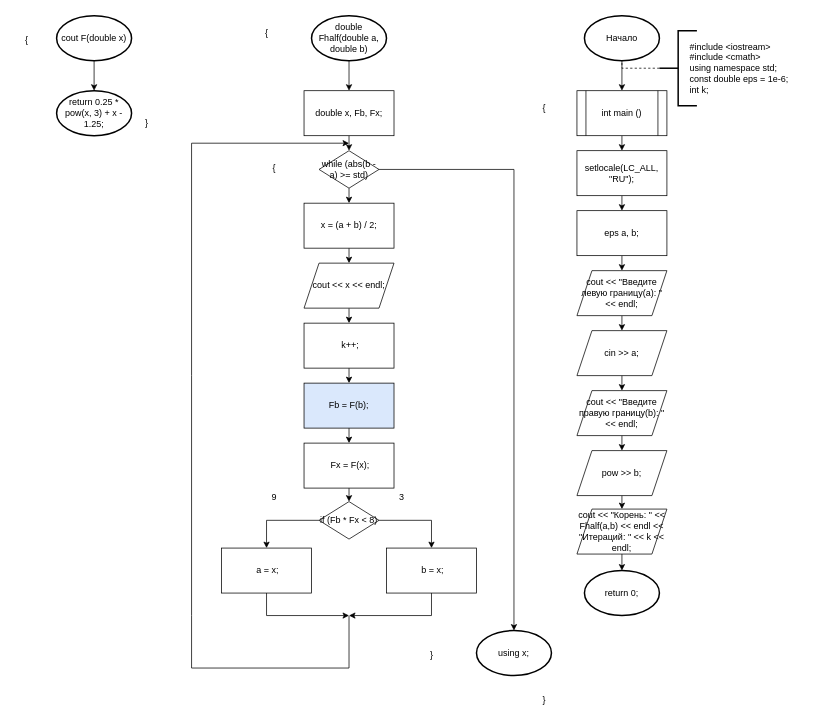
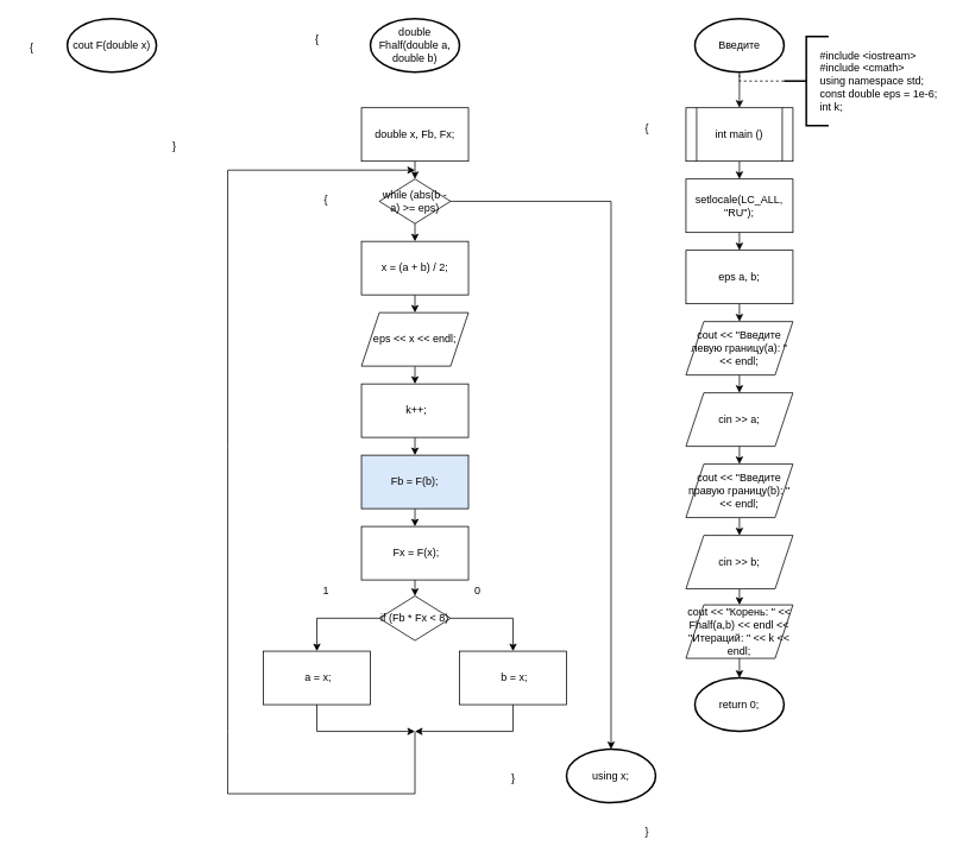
- <mxCell id="3" value="Начало" style="strokeWidth=2;html=1;shape=mxgraph.flowchart.start_1;whiteSpace=wrap;" parent="1" vertex="1"><mxGeometry x="779" y="20" width="100" height="60" as="geometry" /></mxCell>
+ <mxCell id="3" value="Введите" style="strokeWidth=2;html=1;shape=mxgraph.flowchart.start_1;whiteSpace=wrap;" parent="1" vertex="1"><mxGeometry x="779" y="20" width="100" height="60" as="geometry" /></mxCell>
- <mxCell id="52" style="edgeStyle=orthogonalEdgeStyle;rounded=0;orthogonalLoop=1;jettySize=auto;html=1;exitX=0.5;exitY=1;exitDx=0;exitDy=0;exitPerimeter=0;entryX=0.5;entryY=0;entryDx=0;entryDy=0;entryPerimeter=0;" edge="1" parent="1" source="50" target="51"><mxGeometry relative="1" as="geometry" /></mxCell>
- <mxCell id="22" style="edgeStyle=orthogonalEdgeStyle;rounded=0;orthogonalLoop=1;jettySize=auto;html=1;exitX=0.5;exitY=1;exitDx=0;exitDy=0;exitPerimeter=0;entryX=0.5;entryY=0;entryDx=0;entryDy=0;" edge="1" parent="1" source="23" target="25"><mxGeometry relative="1" as="geometry" /></mxCell>
- <mxCell id="51" value="return 0.25 * pow(x, 3) + x - 1.25;" style="strokeWidth=2;html=1;shape=mxgraph.flowchart.start_1;whiteSpace=wrap;" vertex="1" parent="1"><mxGeometry x="75" y="120" width="100" height="60" as="geometry" /></mxCell>
- <mxCell id="27" value="while (abs(b - a) &amp;gt;= std)" style="rhombus;whiteSpace=wrap;html=1;" vertex="1" parent="1"><mxGeometry x="425" y="200" width="80" height="50" as="geometry" /></mxCell>
+ <mxCell id="27" value="while (abs(b - a) &amp;gt;= eps)" style="rhombus;whiteSpace=wrap;html=1;" vertex="1" parent="1"><mxGeometry x="425" y="200" width="80" height="50" as="geometry" /></mxCell>
- <mxCell id="31" value="cout &amp;lt;&amp;lt; x &amp;lt;&amp;lt; endl;" style="shape=parallelogram;perimeter=parallelogramPerimeter;whiteSpace=wrap;html=1;fixedSize=1;" vertex="1" parent="1"><mxGeometry x="405" y="350" width="120" height="60" as="geometry" /></mxCell>
+ <mxCell id="31" value="eps &amp;lt;&amp;lt; x &amp;lt;&amp;lt; endl;" style="shape=parallelogram;perimeter=parallelogramPerimeter;whiteSpace=wrap;html=1;fixedSize=1;" vertex="1" parent="1"><mxGeometry x="405" y="350" width="120" height="60" as="geometry" /></mxCell>
- <mxCell id="20" value="pow &amp;gt;&amp;gt; b;" style="shape=parallelogram;perimeter=parallelogramPerimeter;whiteSpace=wrap;html=1;fixedSize=1;" parent="1" vertex="1"><mxGeometry x="769" y="600" width="120" height="60" as="geometry" /></mxCell>
+ <mxCell id="20" value="cin &amp;gt;&amp;gt; b;" style="shape=parallelogram;perimeter=parallelogramPerimeter;whiteSpace=wrap;html=1;fixedSize=1;" parent="1" vertex="1"><mxGeometry x="769" y="600" width="120" height="60" as="geometry" /></mxCell>
- <mxCell id="47" value="9" style="text;html=1;align=center;verticalAlign=middle;resizable=0;points=[];autosize=1;strokeColor=none;fillColor=none;" vertex="1" parent="1"><mxGeometry x="350" y="648" width="30" height="30" as="geometry" /></mxCell>
+ <mxCell id="47" value="1" style="text;html=1;align=center;verticalAlign=middle;resizable=0;points=[];autosize=1;strokeColor=none;fillColor=none;" vertex="1" parent="1"><mxGeometry x="350" y="648" width="30" height="30" as="geometry" /></mxCell>
- <mxCell id="48" value="3" style="text;html=1;align=center;verticalAlign=middle;resizable=0;points=[];autosize=1;strokeColor=none;fillColor=none;" vertex="1" parent="1"><mxGeometry x="520" y="648" width="30" height="30" as="geometry" /></mxCell>
+ <mxCell id="48" value="0" style="text;html=1;align=center;verticalAlign=middle;resizable=0;points=[];autosize=1;strokeColor=none;fillColor=none;" vertex="1" parent="1"><mxGeometry x="520" y="648" width="30" height="30" as="geometry" /></mxCell>
